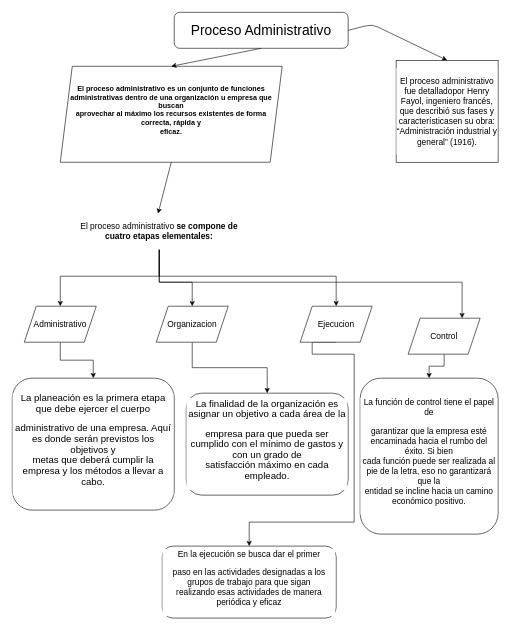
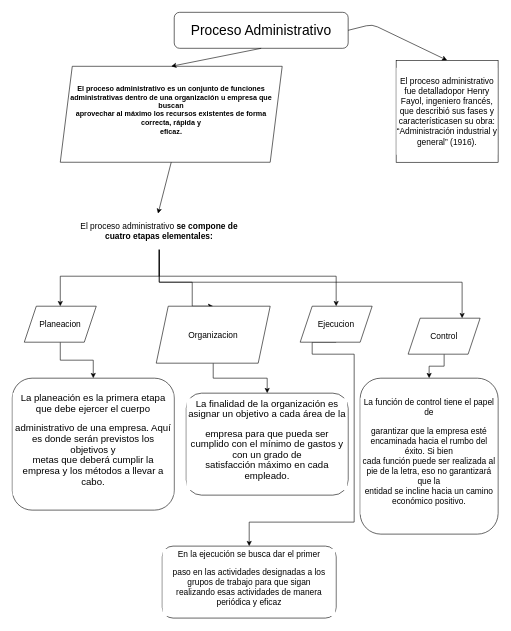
- <mxCell id="14" value="Administrativo" style="shape=parallelogram;perimeter=parallelogramPerimeter;whiteSpace=wrap;html=1;fixedSize=1;labelBackgroundColor=#ffffff;fontSize=14;fontColor=#000000;" vertex="1" parent="1"><mxGeometry x="40" y="510" width="120" height="60" as="geometry" /></mxCell>
+ <mxCell id="14" value="Planeacion" style="shape=parallelogram;perimeter=parallelogramPerimeter;whiteSpace=wrap;html=1;fixedSize=1;labelBackgroundColor=#ffffff;fontSize=14;fontColor=#000000;" vertex="1" parent="1"><mxGeometry x="40" y="510" width="120" height="60" as="geometry" /></mxCell>
- <mxCell id="16" value="Organizacion" style="shape=parallelogram;perimeter=parallelogramPerimeter;whiteSpace=wrap;html=1;fixedSize=1;labelBackgroundColor=#ffffff;fontSize=14;fontColor=#000000;" vertex="1" parent="1"><mxGeometry x="260" y="510" width="120" height="60" as="geometry" /></mxCell>
+ <mxCell id="16" value="Organizacion" style="shape=parallelogram;perimeter=parallelogramPerimeter;whiteSpace=wrap;html=1;fixedSize=1;labelBackgroundColor=#ffffff;fontSize=14;fontColor=#000000;" vertex="1" parent="1"><mxGeometry x="260" y="510" width="190" height="95" as="geometry" /></mxCell>
